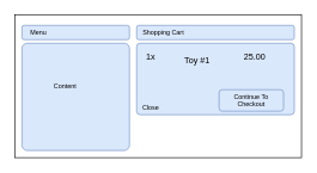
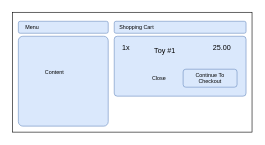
- <mxCell id="8" value="25.00" style="text;html=1;strokeColor=none;fillColor=none;align=center;verticalAlign=middle;whiteSpace=wrap;rounded=0;" vertex="1" parent="1"><mxGeometry x="330" y="70" width="50" height="20" as="geometry" /></mxCell>
+ <mxCell id="8" value="25.00" style="text;html=1;strokeColor=none;fillColor=none;align=center;verticalAlign=middle;whiteSpace=wrap;rounded=0;" vertex="1" parent="1"><mxGeometry x="345" y="70" width="50" height="20" as="geometry" /></mxCell>
- <mxCell id="9" value="Continue To Checkout" style="text;html=1;strokeColor=#6c8ebf;fillColor=#dae8fc;align=center;verticalAlign=middle;whiteSpace=wrap;rounded=1;fontSize=9;" vertex="1" parent="1"><mxGeometry x="305" y="125" width="90" height="30" as="geometry" /></mxCell>
+ <mxCell id="9" value="Continue To Checkout" style="text;html=1;strokeColor=#6c8ebf;fillColor=#dae8fc;align=center;verticalAlign=middle;whiteSpace=wrap;rounded=1;fontSize=9;" vertex="1" parent="1"><mxGeometry x="305" y="115" width="90" height="30" as="geometry" /></mxCell>
- <mxCell id="14" value="&lt;div&gt;Close&lt;/div&gt;" style="text;html=1;strokeColor=none;fillColor=none;align=center;verticalAlign=middle;whiteSpace=wrap;rounded=0;fontSize=9;" vertex="1" parent="1"><mxGeometry x="190" y="140" width="40" height="20" as="geometry" /></mxCell>
+ <mxCell id="14" value="&lt;div&gt;Close&lt;/div&gt;" style="text;html=1;strokeColor=none;fillColor=none;align=center;verticalAlign=middle;whiteSpace=wrap;rounded=0;fontSize=9;" vertex="1" parent="1"><mxGeometry x="245" y="120" width="40" height="20" as="geometry" /></mxCell>
